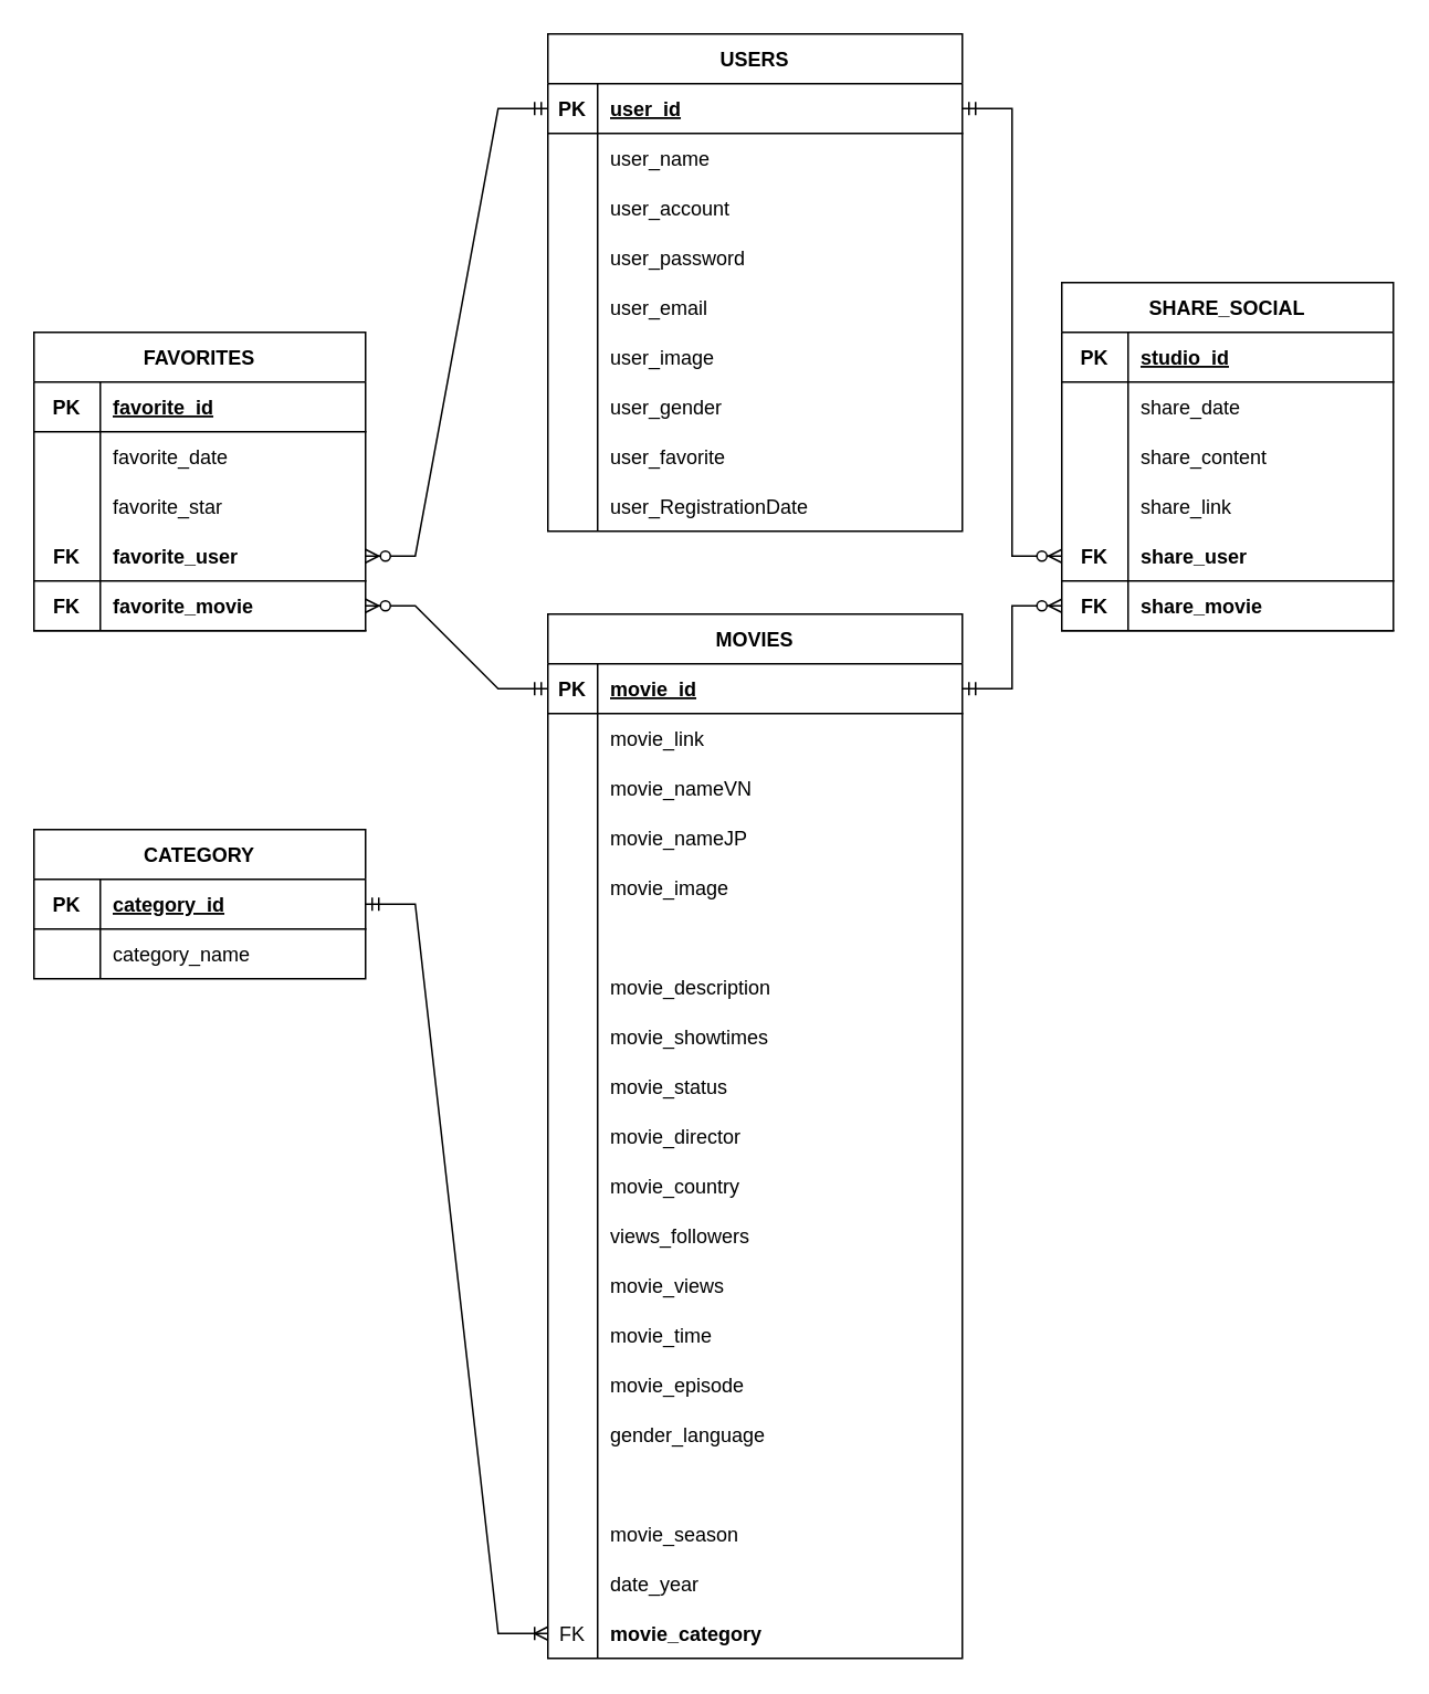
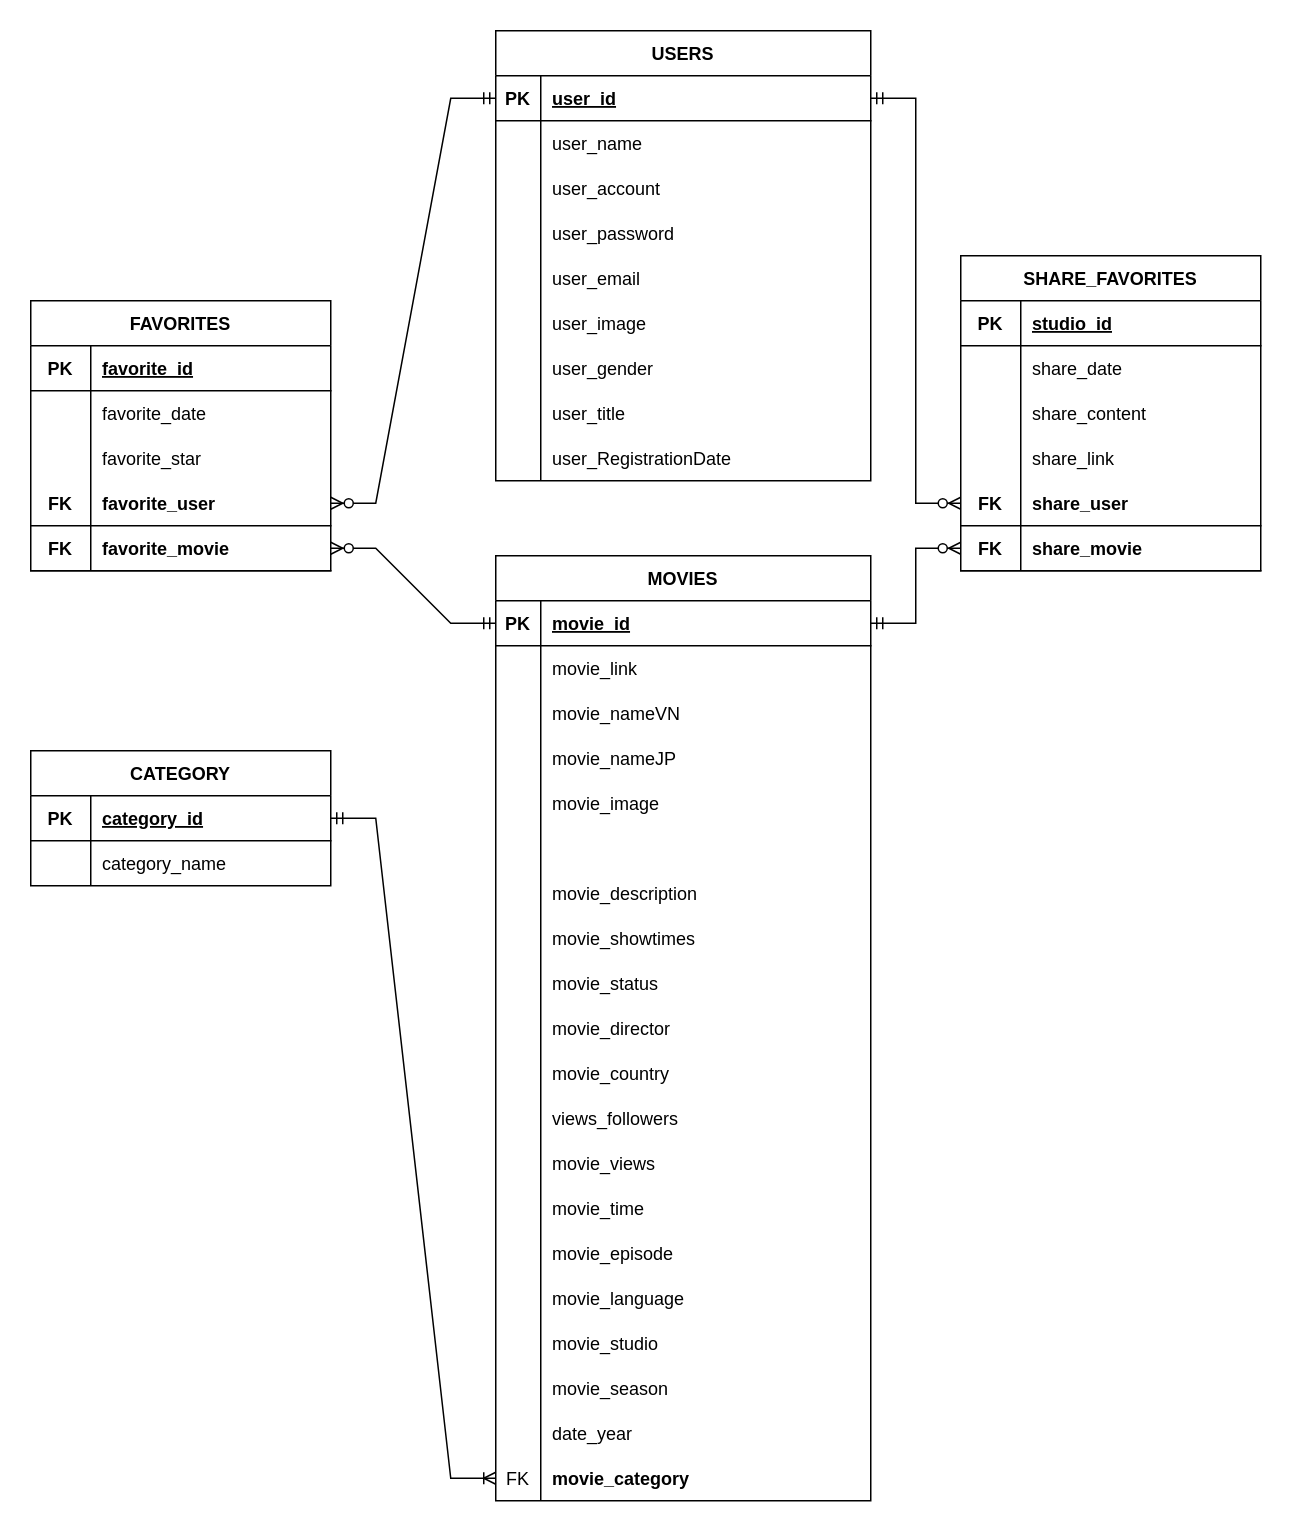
- <mxCell id="106" value="SHARE_SOCIAL" style="shape=table;startSize=30;container=1;collapsible=1;childLayout=tableLayout;fixedRows=1;rowLines=0;fontStyle=1;align=center;resizeLast=1;" parent="1" vertex="1"><mxGeometry x="640" y="170" width="200" height="210" as="geometry" /></mxCell>
+ <mxCell id="106" value="SHARE_FAVORITES" style="shape=table;startSize=30;container=1;collapsible=1;childLayout=tableLayout;fixedRows=1;rowLines=0;fontStyle=1;align=center;resizeLast=1;" parent="1" vertex="1"><mxGeometry x="640" y="170" width="200" height="210" as="geometry" /></mxCell>
- <mxCell id="102" value="user_favorite" style="shape=partialRectangle;overflow=hidden;connectable=0;fillColor=none;top=0;left=0;bottom=0;right=0;align=left;spacingLeft=6;" parent="100" vertex="1"><mxGeometry x="30" width="220" height="30" as="geometry"><mxRectangle width="220" height="30" as="alternateBounds" /></mxGeometry></mxCell>
+ <mxCell id="102" value="user_title" style="shape=partialRectangle;overflow=hidden;connectable=0;fillColor=none;top=0;left=0;bottom=0;right=0;align=left;spacingLeft=6;" parent="100" vertex="1"><mxGeometry x="30" width="220" height="30" as="geometry"><mxRectangle width="220" height="30" as="alternateBounds" /></mxGeometry></mxCell>
- <mxCell id="65" value="gender_language" style="shape=partialRectangle;overflow=hidden;connectable=0;fillColor=none;top=0;left=0;bottom=0;right=0;align=left;spacingLeft=6;" parent="63" vertex="1"><mxGeometry x="30" width="220" height="30" as="geometry"><mxRectangle width="220" height="30" as="alternateBounds" /></mxGeometry></mxCell>
+ <mxCell id="65" value="movie_language" style="shape=partialRectangle;overflow=hidden;connectable=0;fillColor=none;top=0;left=0;bottom=0;right=0;align=left;spacingLeft=6;" parent="63" vertex="1"><mxGeometry x="30" width="220" height="30" as="geometry"><mxRectangle width="220" height="30" as="alternateBounds" /></mxGeometry></mxCell>
+ <mxCell id="68" value="movie_studio" style="shape=partialRectangle;overflow=hidden;connectable=0;fillColor=none;top=0;left=0;bottom=0;right=0;align=left;spacingLeft=6;" parent="66" vertex="1"><mxGeometry x="30" width="220" height="30" as="geometry"><mxRectangle width="220" height="30" as="alternateBounds" /></mxGeometry></mxCell>
